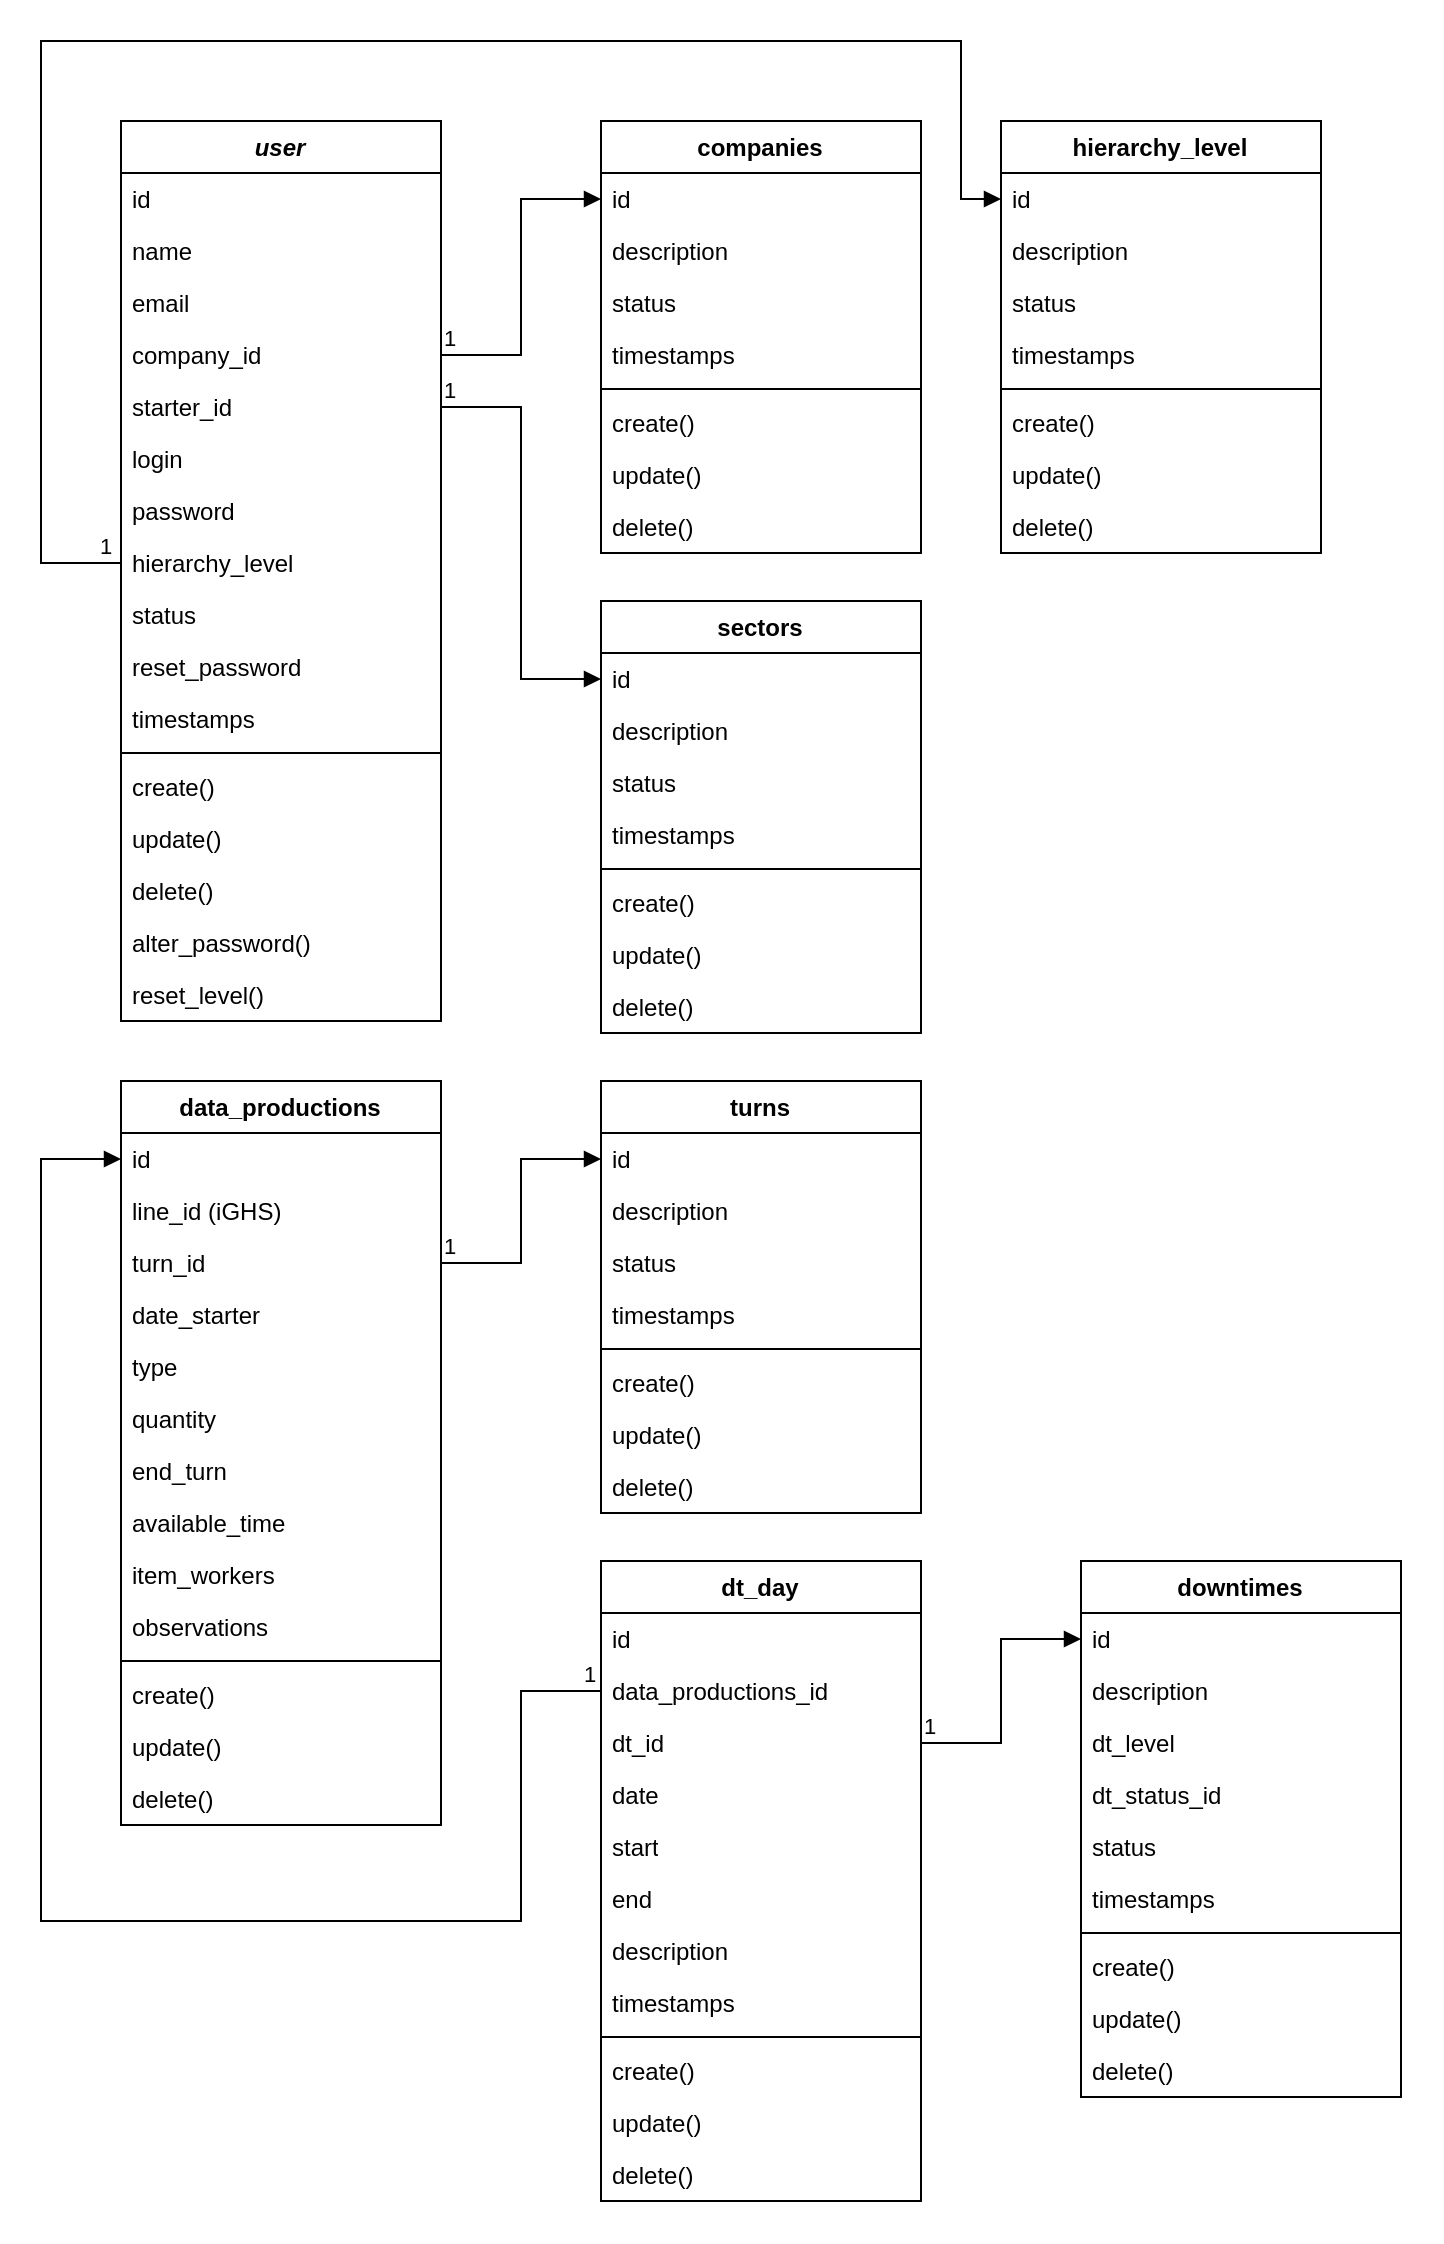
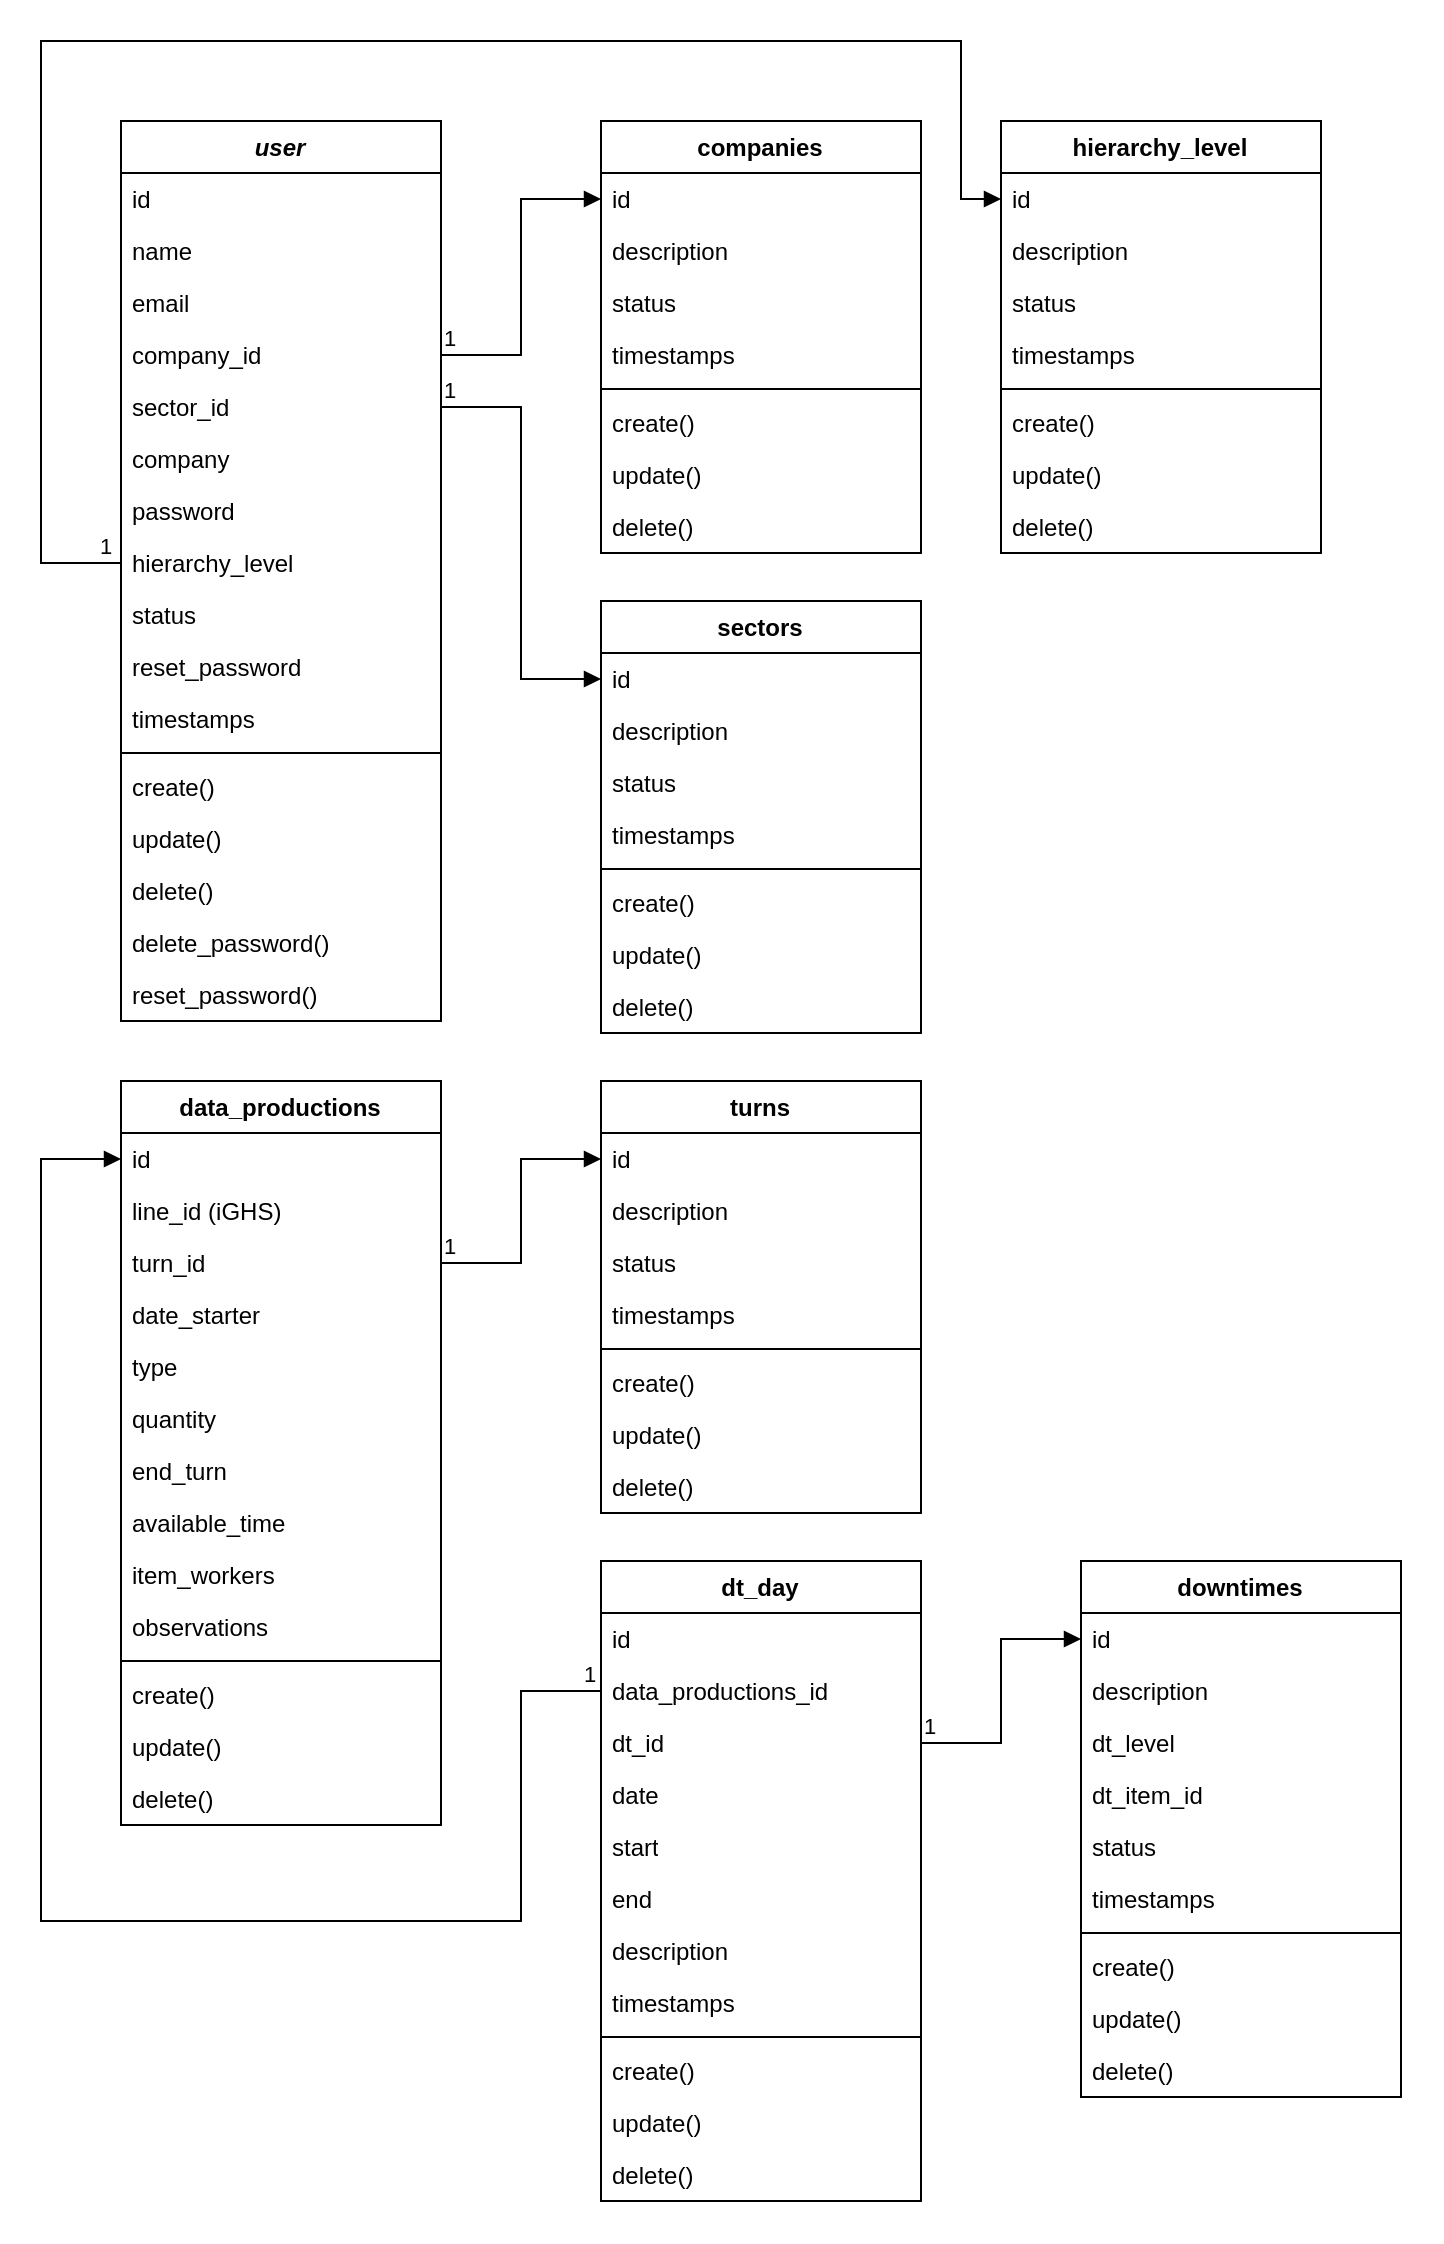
- <mxCell id="7" value="starter_id" style="text;strokeColor=none;fillColor=none;align=left;verticalAlign=top;spacingLeft=4;spacingRight=4;overflow=hidden;rotatable=0;points=[[0,0.5],[1,0.5]];portConstraint=eastwest;whiteSpace=wrap;html=1;" vertex="1" parent="2"><mxGeometry y="130" width="160" height="26" as="geometry" /></mxCell>
+ <mxCell id="7" value="sector_id" style="text;strokeColor=none;fillColor=none;align=left;verticalAlign=top;spacingLeft=4;spacingRight=4;overflow=hidden;rotatable=0;points=[[0,0.5],[1,0.5]];portConstraint=eastwest;whiteSpace=wrap;html=1;" vertex="1" parent="2"><mxGeometry y="130" width="160" height="26" as="geometry" /></mxCell>
- <mxCell id="8" value="login" style="text;align=left;verticalAlign=top;spacingLeft=4;spacingRight=4;overflow=hidden;rotatable=0;points=[[0,0.5],[1,0.5]];portConstraint=eastwest;rounded=0;shadow=0;html=0;" parent="2" vertex="1"><mxGeometry y="156" width="160" height="26" as="geometry" /></mxCell>
+ <mxCell id="8" value="company" style="text;align=left;verticalAlign=top;spacingLeft=4;spacingRight=4;overflow=hidden;rotatable=0;points=[[0,0.5],[1,0.5]];portConstraint=eastwest;rounded=0;shadow=0;html=0;" parent="2" vertex="1"><mxGeometry y="156" width="160" height="26" as="geometry" /></mxCell>
- <mxCell id="18" value="alter_password()" style="text;strokeColor=none;fillColor=none;align=left;verticalAlign=top;spacingLeft=4;spacingRight=4;overflow=hidden;rotatable=0;points=[[0,0.5],[1,0.5]];portConstraint=eastwest;whiteSpace=wrap;html=1;" vertex="1" parent="2"><mxGeometry y="398" width="160" height="26" as="geometry" /></mxCell>
+ <mxCell id="18" value="delete_password()" style="text;strokeColor=none;fillColor=none;align=left;verticalAlign=top;spacingLeft=4;spacingRight=4;overflow=hidden;rotatable=0;points=[[0,0.5],[1,0.5]];portConstraint=eastwest;whiteSpace=wrap;html=1;" vertex="1" parent="2"><mxGeometry y="398" width="160" height="26" as="geometry" /></mxCell>
- <mxCell id="19" value="reset_level()" style="text;strokeColor=none;fillColor=none;align=left;verticalAlign=top;spacingLeft=4;spacingRight=4;overflow=hidden;rotatable=0;points=[[0,0.5],[1,0.5]];portConstraint=eastwest;whiteSpace=wrap;html=1;" vertex="1" parent="2"><mxGeometry y="424" width="160" height="26" as="geometry" /></mxCell>
+ <mxCell id="19" value="reset_password()" style="text;strokeColor=none;fillColor=none;align=left;verticalAlign=top;spacingLeft=4;spacingRight=4;overflow=hidden;rotatable=0;points=[[0,0.5],[1,0.5]];portConstraint=eastwest;whiteSpace=wrap;html=1;" vertex="1" parent="2"><mxGeometry y="424" width="160" height="26" as="geometry" /></mxCell>
- <mxCell id="83" value="dt_status_id" style="text;strokeColor=none;fillColor=none;align=left;verticalAlign=top;spacingLeft=4;spacingRight=4;overflow=hidden;rotatable=0;points=[[0,0.5],[1,0.5]];portConstraint=eastwest;whiteSpace=wrap;html=1;" vertex="1" parent="79"><mxGeometry y="104" width="160" height="26" as="geometry" /></mxCell>
+ <mxCell id="83" value="dt_item_id" style="text;strokeColor=none;fillColor=none;align=left;verticalAlign=top;spacingLeft=4;spacingRight=4;overflow=hidden;rotatable=0;points=[[0,0.5],[1,0.5]];portConstraint=eastwest;whiteSpace=wrap;html=1;" vertex="1" parent="79"><mxGeometry y="104" width="160" height="26" as="geometry" /></mxCell>
